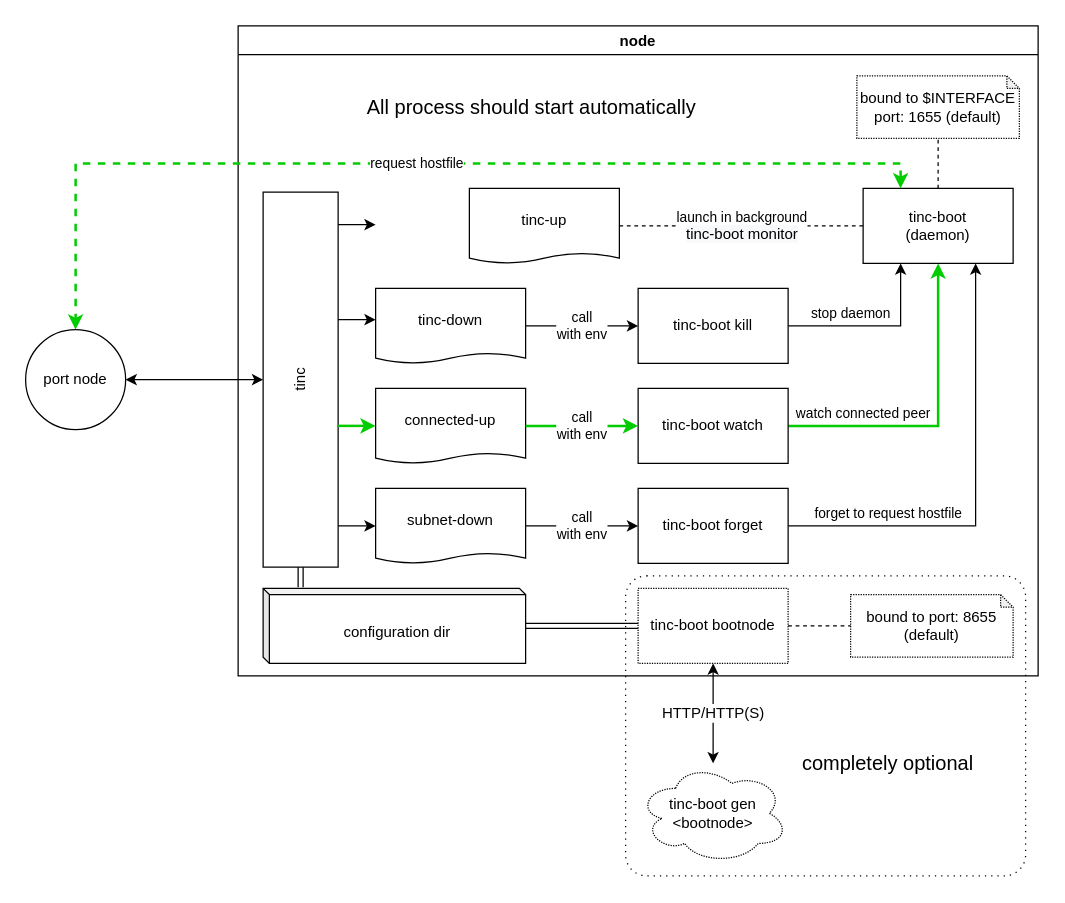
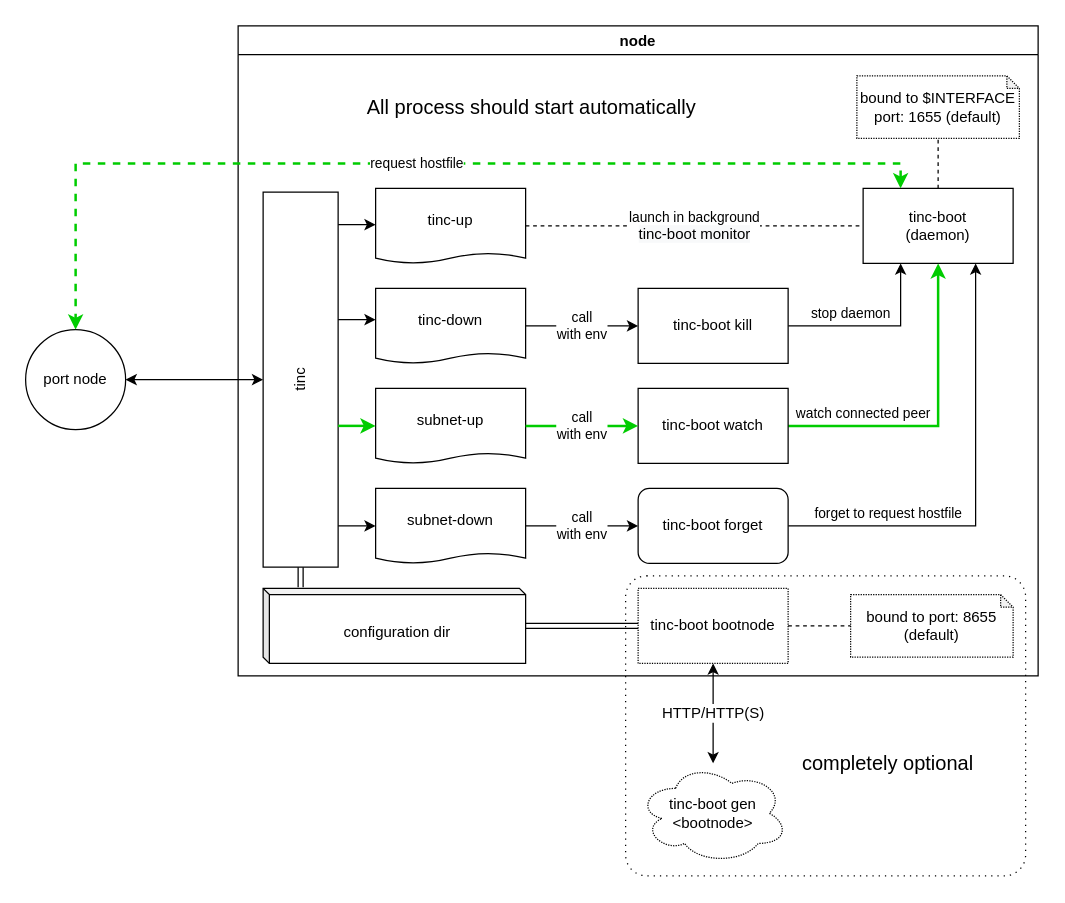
- <mxCell id="5" value="tinc-up" style="shape=document;whiteSpace=wrap;html=1;boundedLbl=1;size=0.138;" vertex="1" parent="3"><mxGeometry x="185" y="130" width="120" height="60" as="geometry" /></mxCell>
+ <mxCell id="5" value="tinc-up" style="shape=document;whiteSpace=wrap;html=1;boundedLbl=1;size=0.138;" vertex="1" parent="3"><mxGeometry x="110" y="130" width="120" height="60" as="geometry" /></mxCell>
- <mxCell id="8" value="connected-up" style="shape=document;whiteSpace=wrap;html=1;boundedLbl=1;size=0.138;" vertex="1" parent="3"><mxGeometry x="110" y="290" width="120" height="60" as="geometry" /></mxCell>
+ <mxCell id="8" value="subnet-up" style="shape=document;whiteSpace=wrap;html=1;boundedLbl=1;size=0.138;" vertex="1" parent="3"><mxGeometry x="110" y="290" width="120" height="60" as="geometry" /></mxCell>
- <mxCell id="17" value="tinc-boot forget" style="rounded=0;whiteSpace=wrap;html=1;" vertex="1" parent="3"><mxGeometry x="320" y="370" width="120" height="60" as="geometry" /></mxCell>
+ <mxCell id="17" value="tinc-boot forget" style="whiteSpace=wrap;html=1;rounded=1;" vertex="1" parent="3"><mxGeometry x="320" y="370" width="120" height="60" as="geometry" /></mxCell>
